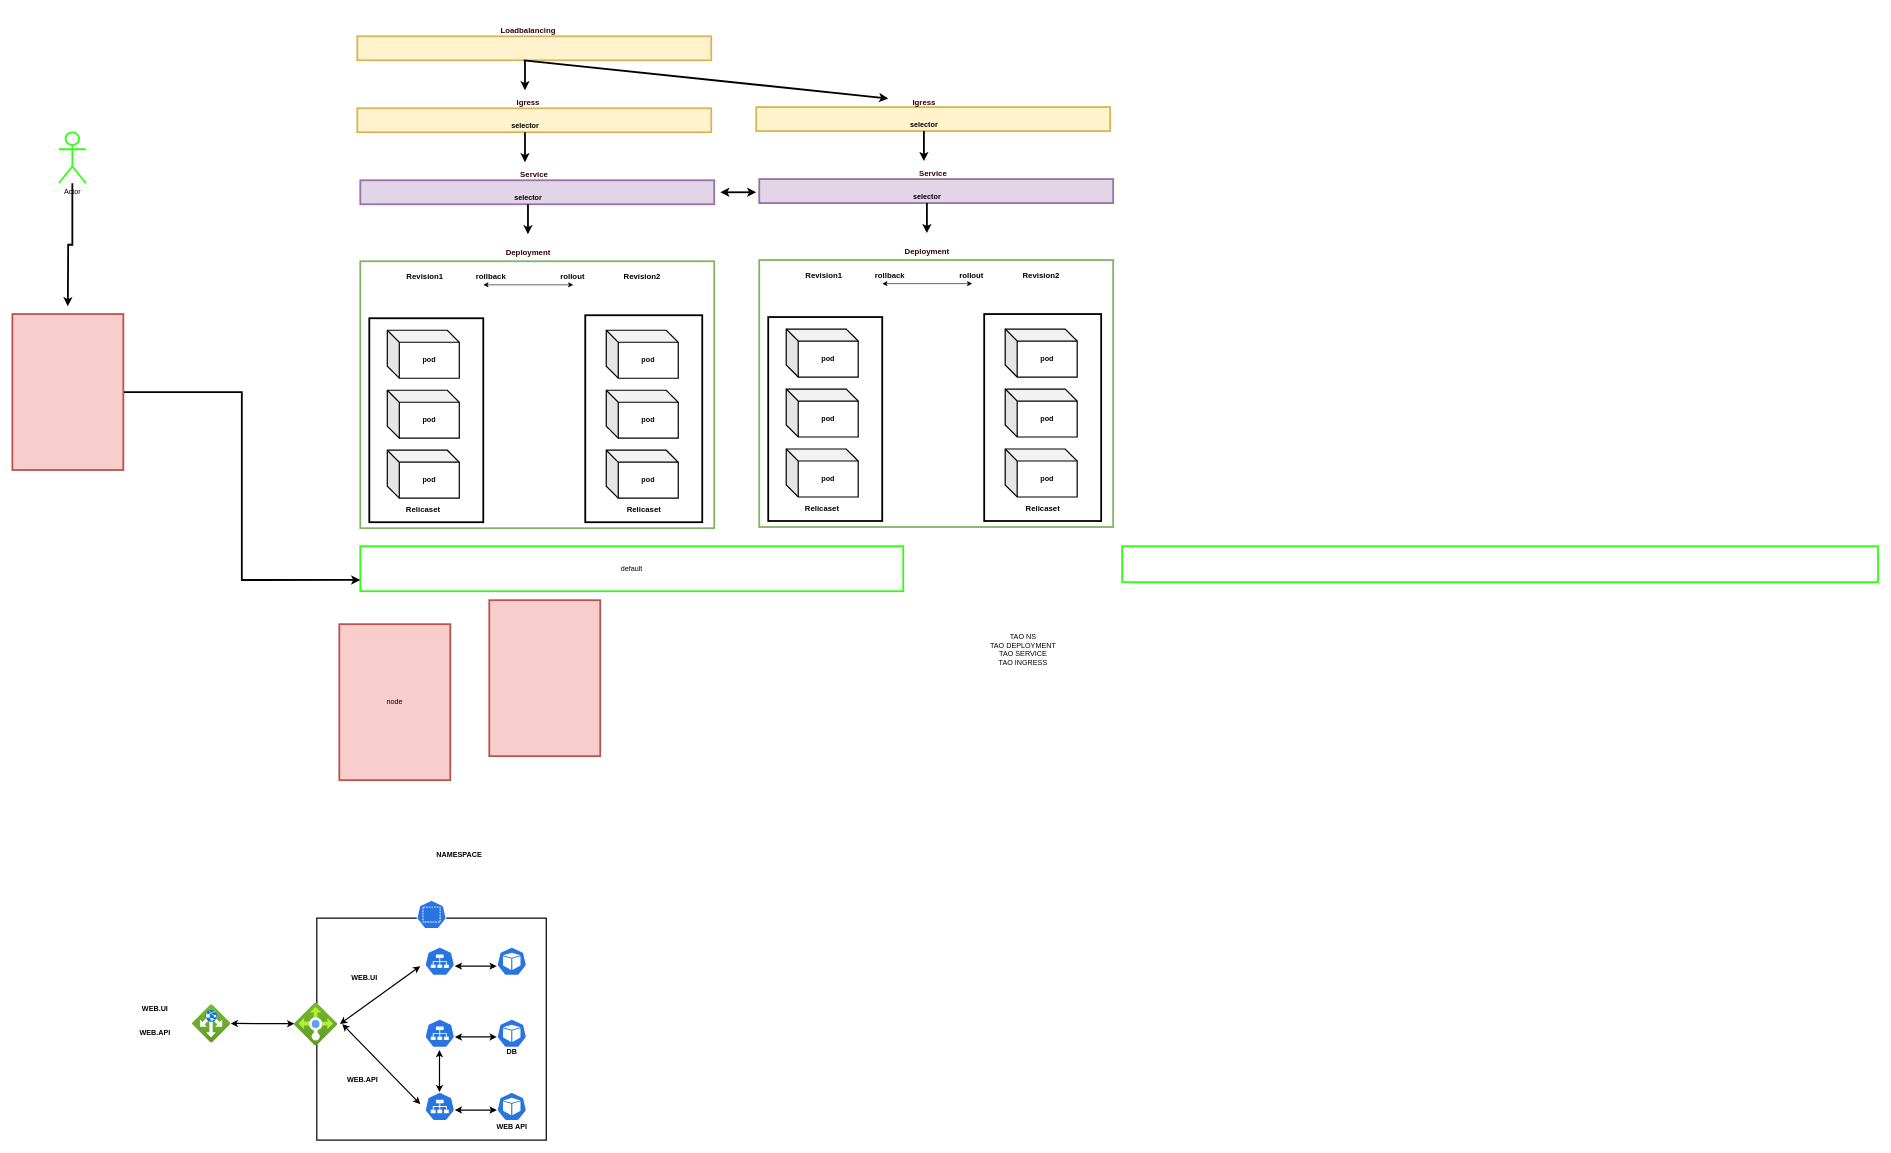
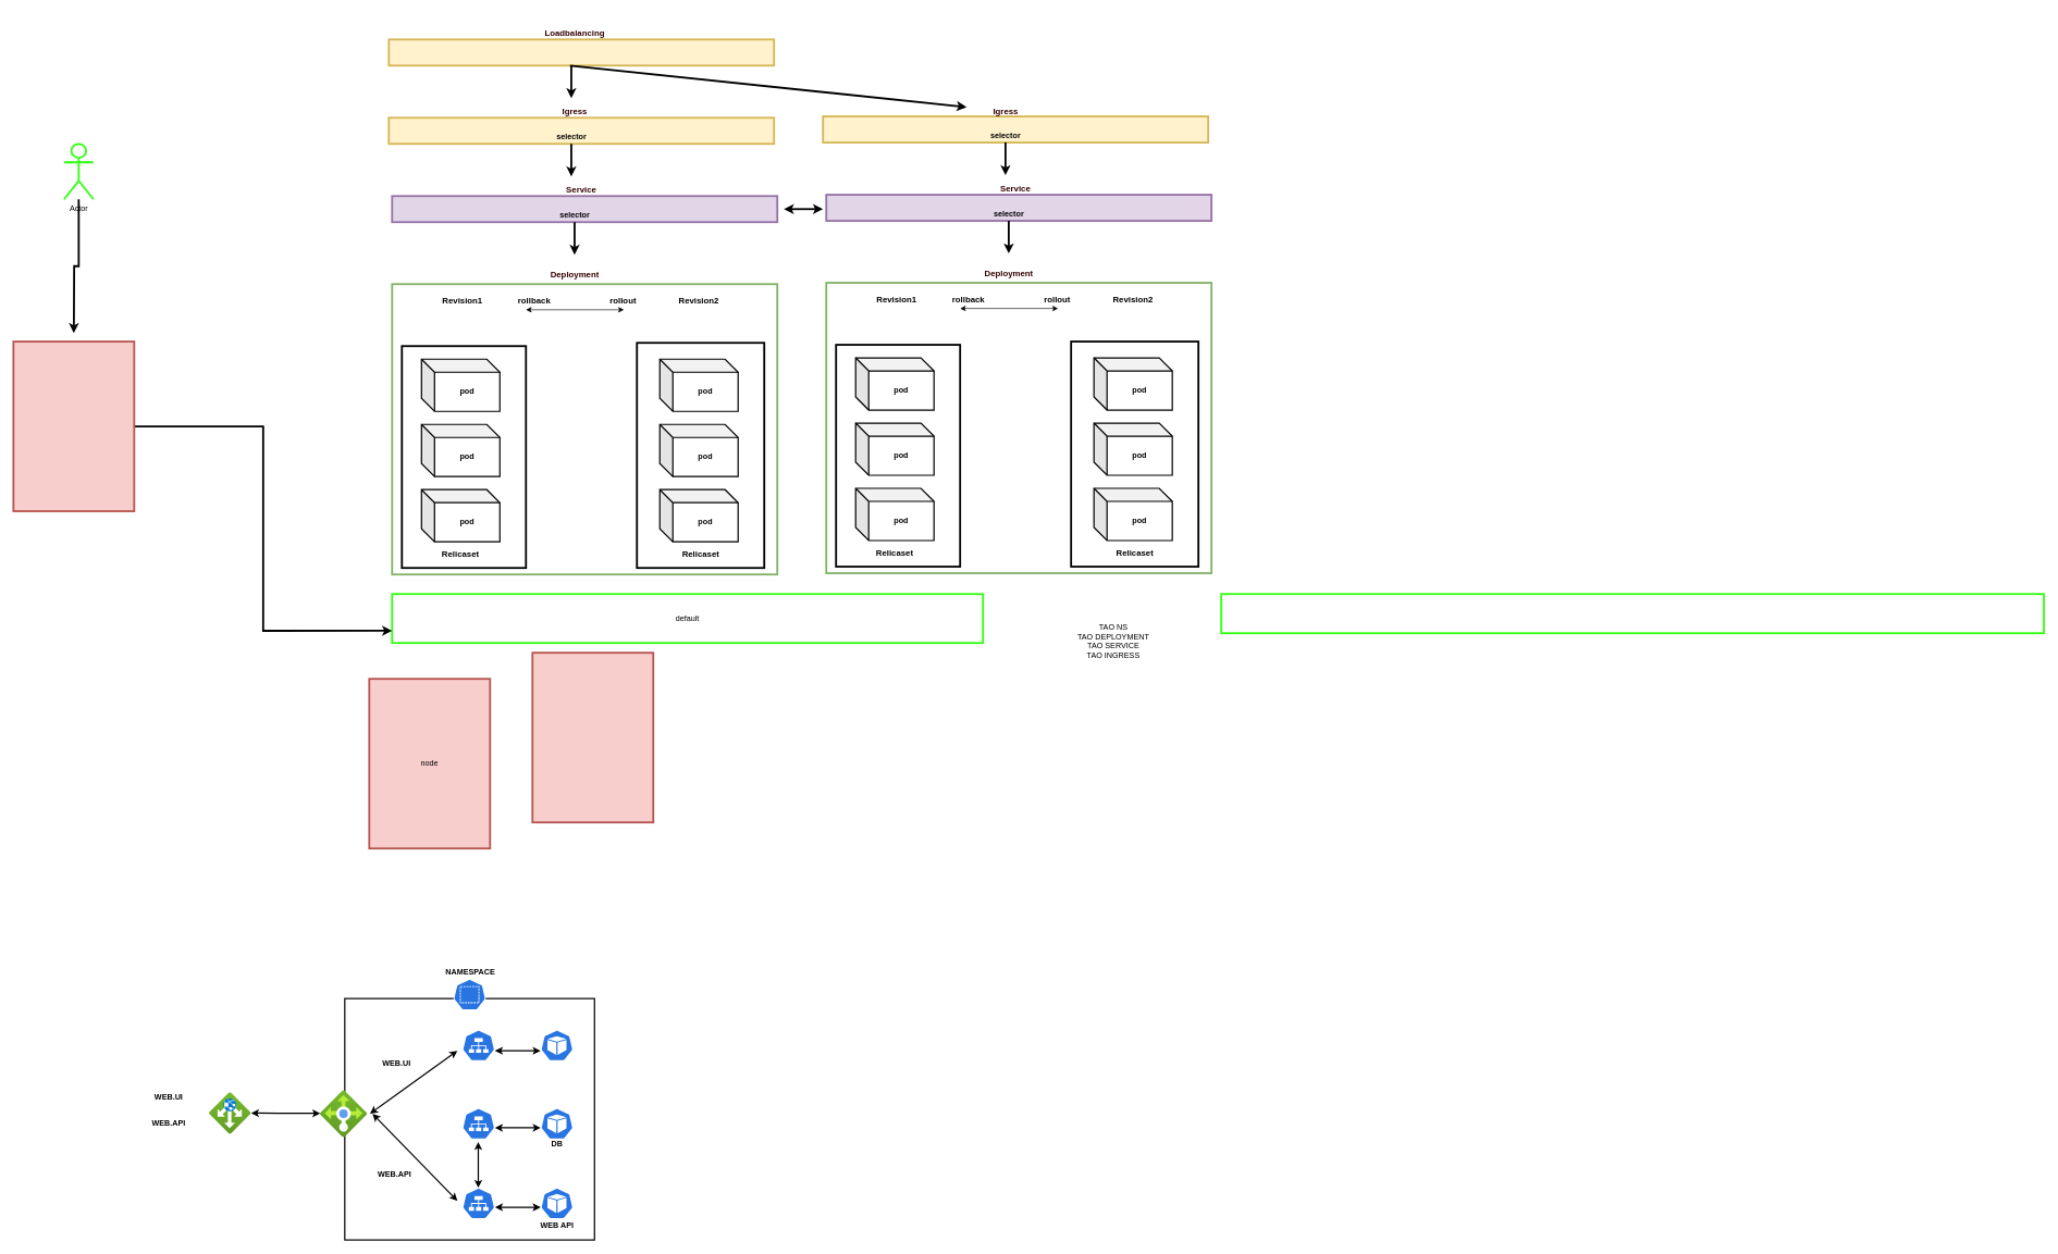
- <mxCell id="65" value="TAO NS&lt;br&gt;TAO DEPLOYMENT&lt;br&gt;TAO SERVICE&lt;br&gt;TAO INGRESS&lt;br&gt;&amp;nbsp; &amp;nbsp; &amp;nbsp; &amp;nbsp; &amp;nbsp; &amp;nbsp; &amp;nbsp; &amp;nbsp; &amp;nbsp; &amp;nbsp; &amp;nbsp; &amp;nbsp; &amp;nbsp; &amp;nbsp; &amp;nbsp; &amp;nbsp; &amp;nbsp; &amp;nbsp; &amp;nbsp; &amp;nbsp; &amp;nbsp; &amp;nbsp; &amp;nbsp; &amp;nbsp; &amp;nbsp; &amp;nbsp; &amp;nbsp; &amp;nbsp; &amp;nbsp; &amp;nbsp; &amp;nbsp; &amp;nbsp; &amp;nbsp; &amp;nbsp; &amp;nbsp; &amp;nbsp; &amp;nbsp; &amp;nbsp;" style="text;html=1;strokeColor=none;fillColor=none;align=center;verticalAlign=middle;whiteSpace=wrap;rounded=0;" parent="1" vertex="1"><mxGeometry x="1560" y="1020" width="290" height="140" as="geometry" /></mxCell>
+ <mxCell id="65" value="TAO NS&lt;br&gt;TAO DEPLOYMENT&lt;br&gt;TAO SERVICE&lt;br&gt;TAO INGRESS&lt;br&gt;&amp;nbsp; &amp;nbsp; &amp;nbsp; &amp;nbsp; &amp;nbsp; &amp;nbsp; &amp;nbsp; &amp;nbsp; &amp;nbsp; &amp;nbsp; &amp;nbsp; &amp;nbsp; &amp;nbsp; &amp;nbsp; &amp;nbsp; &amp;nbsp; &amp;nbsp; &amp;nbsp; &amp;nbsp; &amp;nbsp; &amp;nbsp; &amp;nbsp; &amp;nbsp; &amp;nbsp; &amp;nbsp; &amp;nbsp; &amp;nbsp; &amp;nbsp; &amp;nbsp; &amp;nbsp; &amp;nbsp; &amp;nbsp; &amp;nbsp; &amp;nbsp; &amp;nbsp; &amp;nbsp; &amp;nbsp; &amp;nbsp;" style="text;html=1;strokeColor=none;fillColor=none;align=center;verticalAlign=middle;whiteSpace=wrap;rounded=0;" parent="1" vertex="1"><mxGeometry x="1560" y="920" width="290" height="140" as="geometry" /></mxCell>
- <mxCell id="89" value="&lt;b&gt;NAMESPACE&lt;/b&gt;" style="text;html=1;strokeColor=none;fillColor=none;align=center;verticalAlign=middle;whiteSpace=wrap;rounded=0;" vertex="1" parent="1"><mxGeometry x="726.5" y="1415" width="76" height="20" as="geometry" /></mxCell>
+ <mxCell id="89" value="&lt;b&gt;NAMESPACE&lt;/b&gt;" style="text;html=1;strokeColor=none;fillColor=none;align=center;verticalAlign=middle;whiteSpace=wrap;rounded=0;" vertex="1" parent="1"><mxGeometry x="681.5" y="1480" width="76" height="20" as="geometry" /></mxCell>
